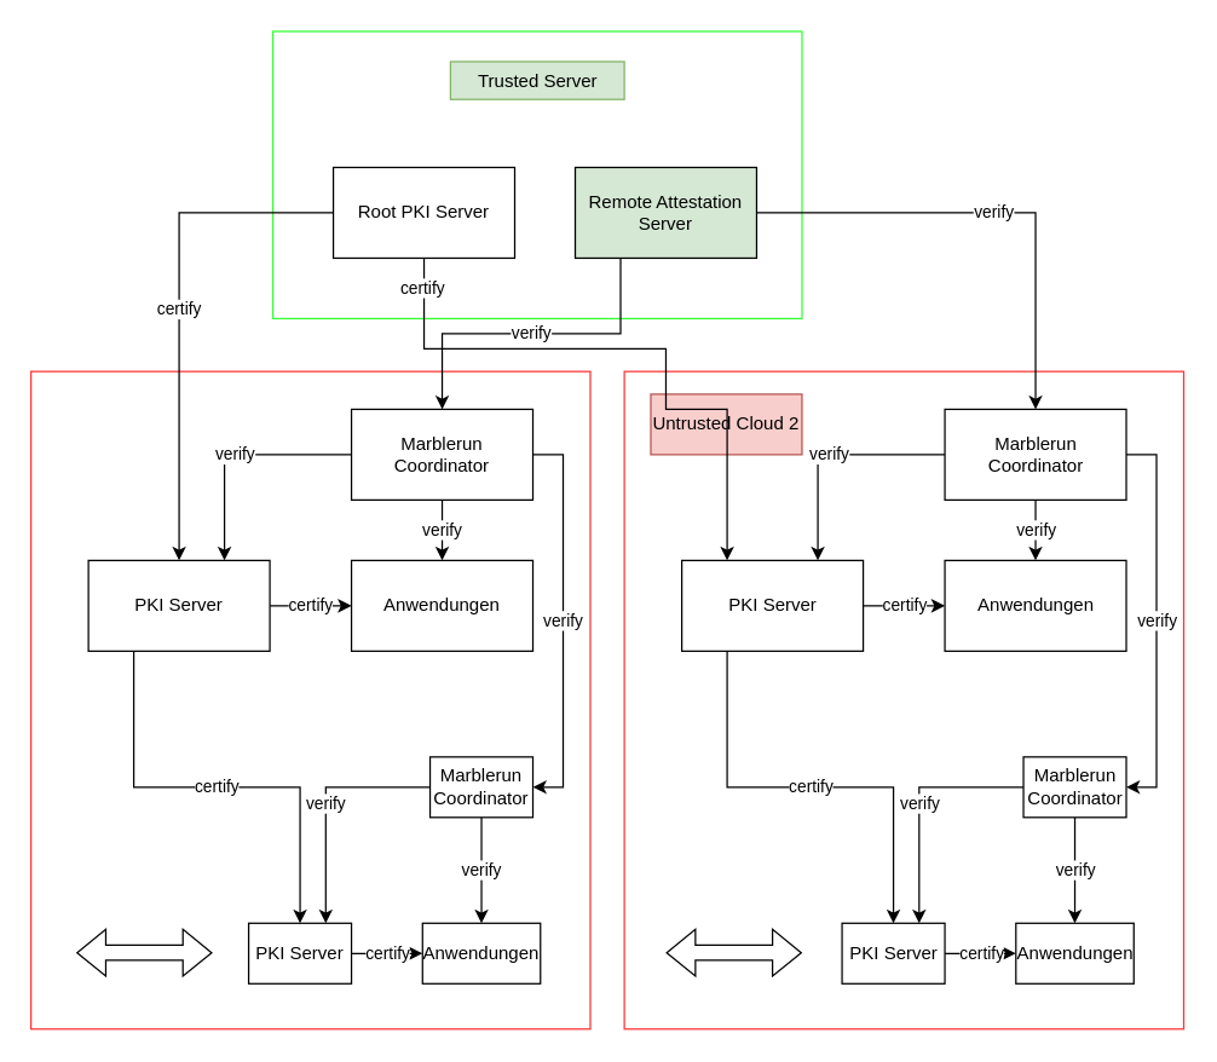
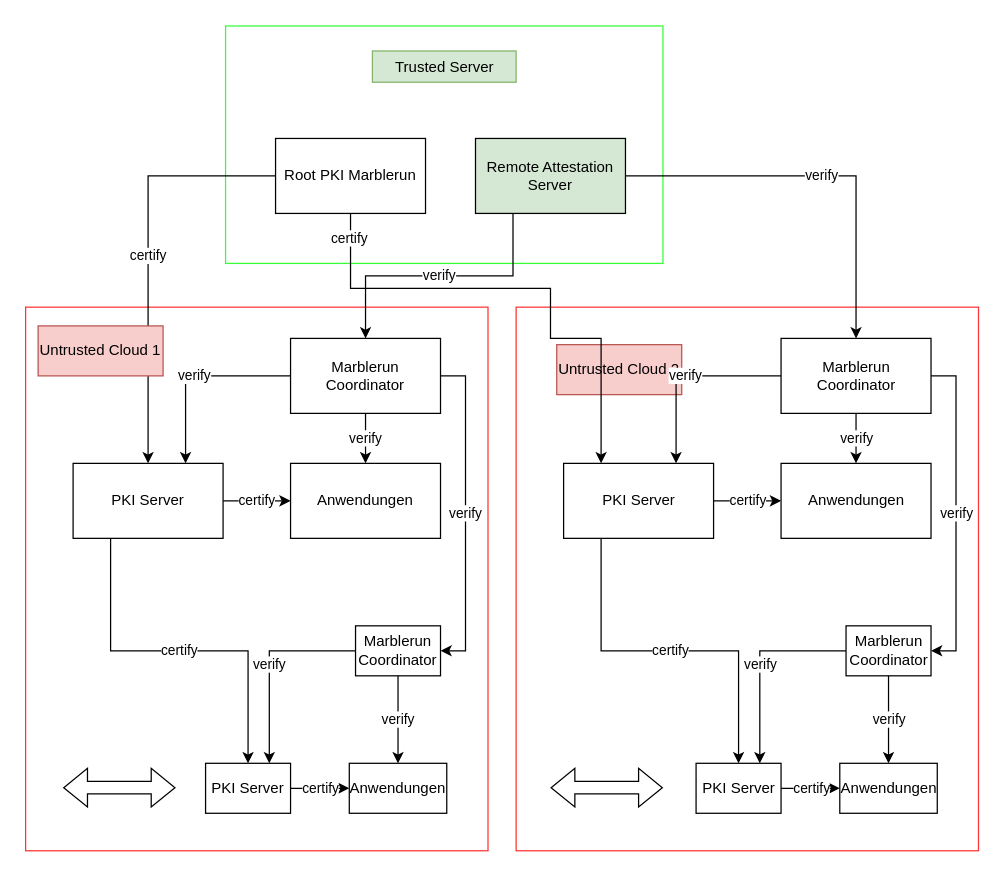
- <mxCell id="7" value="Root PKI Server" style="rounded=0;whiteSpace=wrap;html=1;" vertex="1" parent="1"><mxGeometry x="220" y="110" width="120" height="60" as="geometry" /></mxCell>
+ <mxCell id="7" value="Root PKI Marblerun" style="rounded=0;whiteSpace=wrap;html=1;" vertex="1" parent="1"><mxGeometry x="220" y="110" width="120" height="60" as="geometry" /></mxCell>
+ <mxCell id="11" value="Untrusted Cloud 1" style="text;html=1;strokeColor=#b85450;fillColor=#f8cecc;align=center;verticalAlign=middle;whiteSpace=wrap;rounded=0;" vertex="1" parent="1"><mxGeometry x="30" y="260" width="100" height="40" as="geometry" /></mxCell>
- <mxCell id="25" value="Untrusted Cloud 2" style="text;html=1;strokeColor=#b85450;fillColor=#f8cecc;align=center;verticalAlign=middle;whiteSpace=wrap;rounded=0;" vertex="1" parent="1"><mxGeometry x="430" y="260" width="100" height="40" as="geometry" /></mxCell>
+ <mxCell id="25" value="Untrusted Cloud 2" style="text;html=1;strokeColor=#b85450;fillColor=#f8cecc;align=center;verticalAlign=middle;whiteSpace=wrap;rounded=0;" vertex="1" parent="1"><mxGeometry x="445" y="275" width="100" height="40" as="geometry" /></mxCell>
